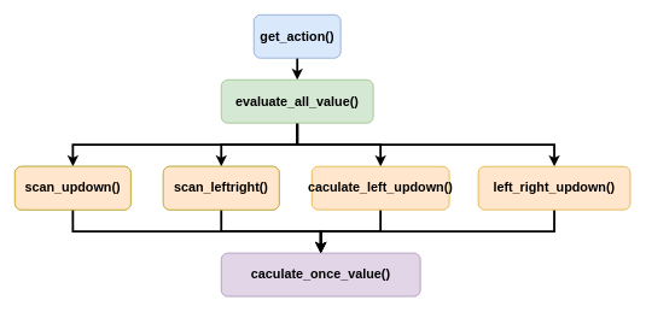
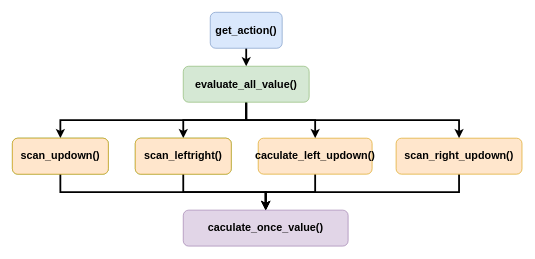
- <mxCell id="14" value="&lt;span style=&quot;font-size: 18px;&quot;&gt;&lt;b&gt;left_right_updown()&lt;/b&gt;&lt;/span&gt;" style="rounded=1;whiteSpace=wrap;html=1;fillColor=#ffe6cc;strokeColor=#d79b00;" vertex="1" parent="1"><mxGeometry x="660" y="230" width="210" height="60" as="geometry" /></mxCell>
+ <mxCell id="14" value="&lt;span style=&quot;font-size: 18px;&quot;&gt;&lt;b&gt;scan_right_updown()&lt;/b&gt;&lt;/span&gt;" style="rounded=1;whiteSpace=wrap;html=1;fillColor=#ffe6cc;strokeColor=#d79b00;" vertex="1" parent="1"><mxGeometry x="660" y="230" width="210" height="60" as="geometry" /></mxCell>
